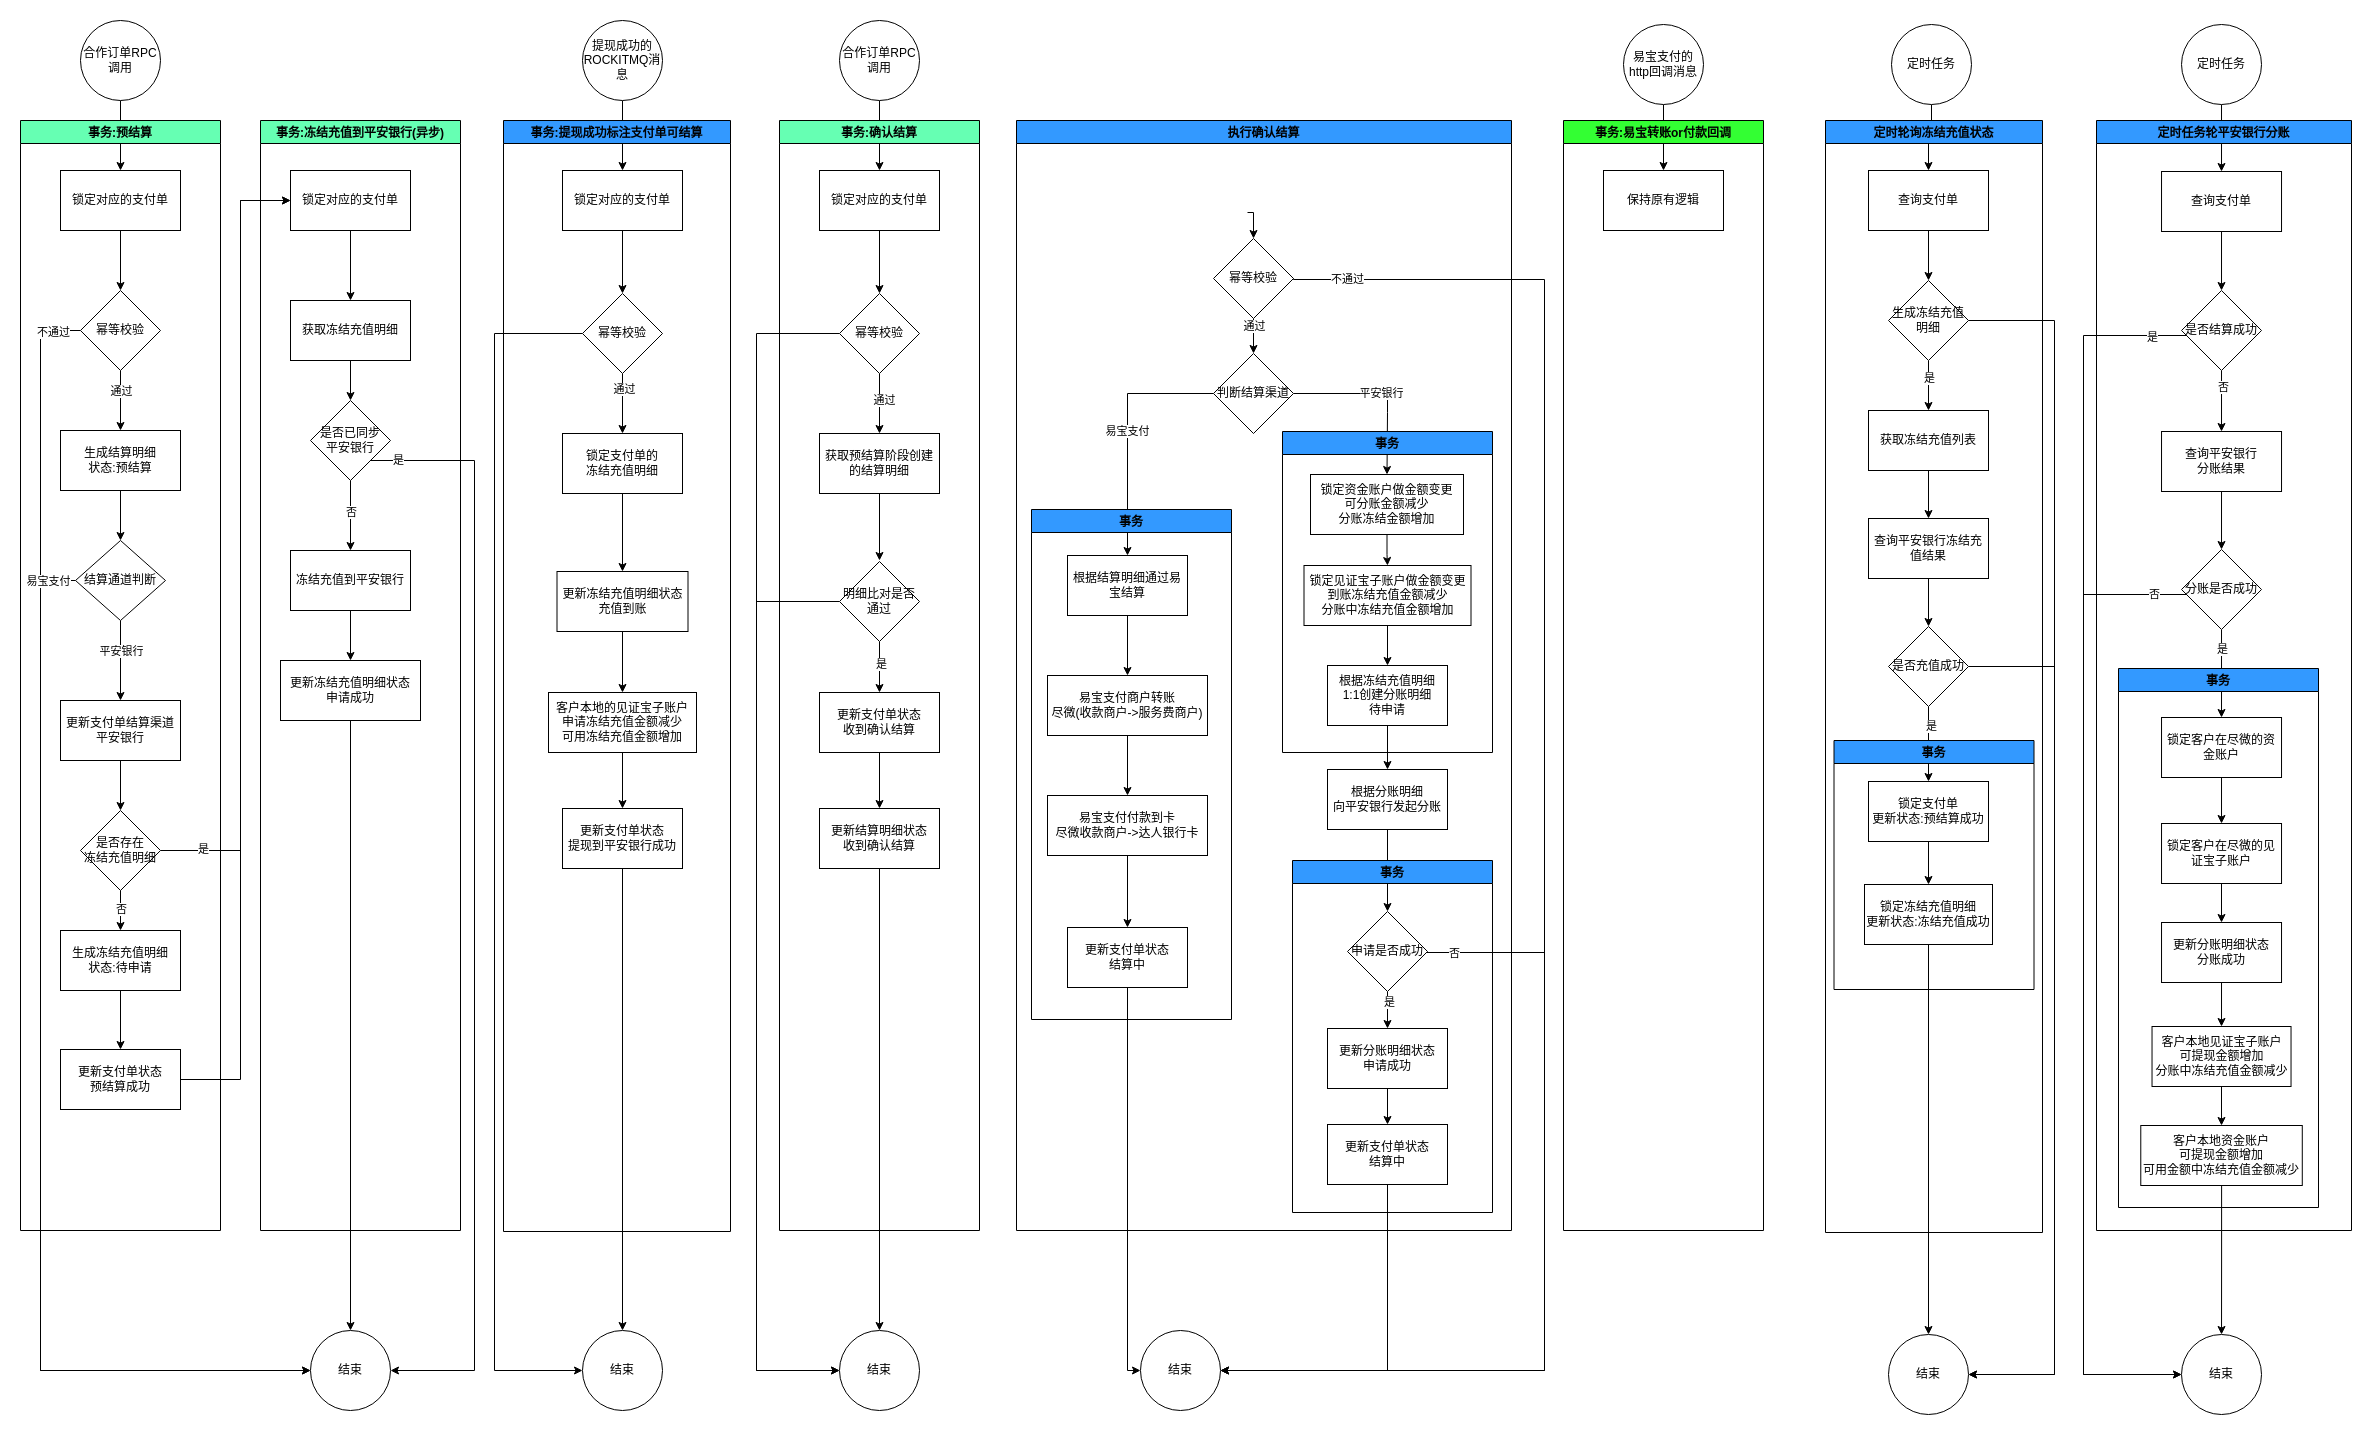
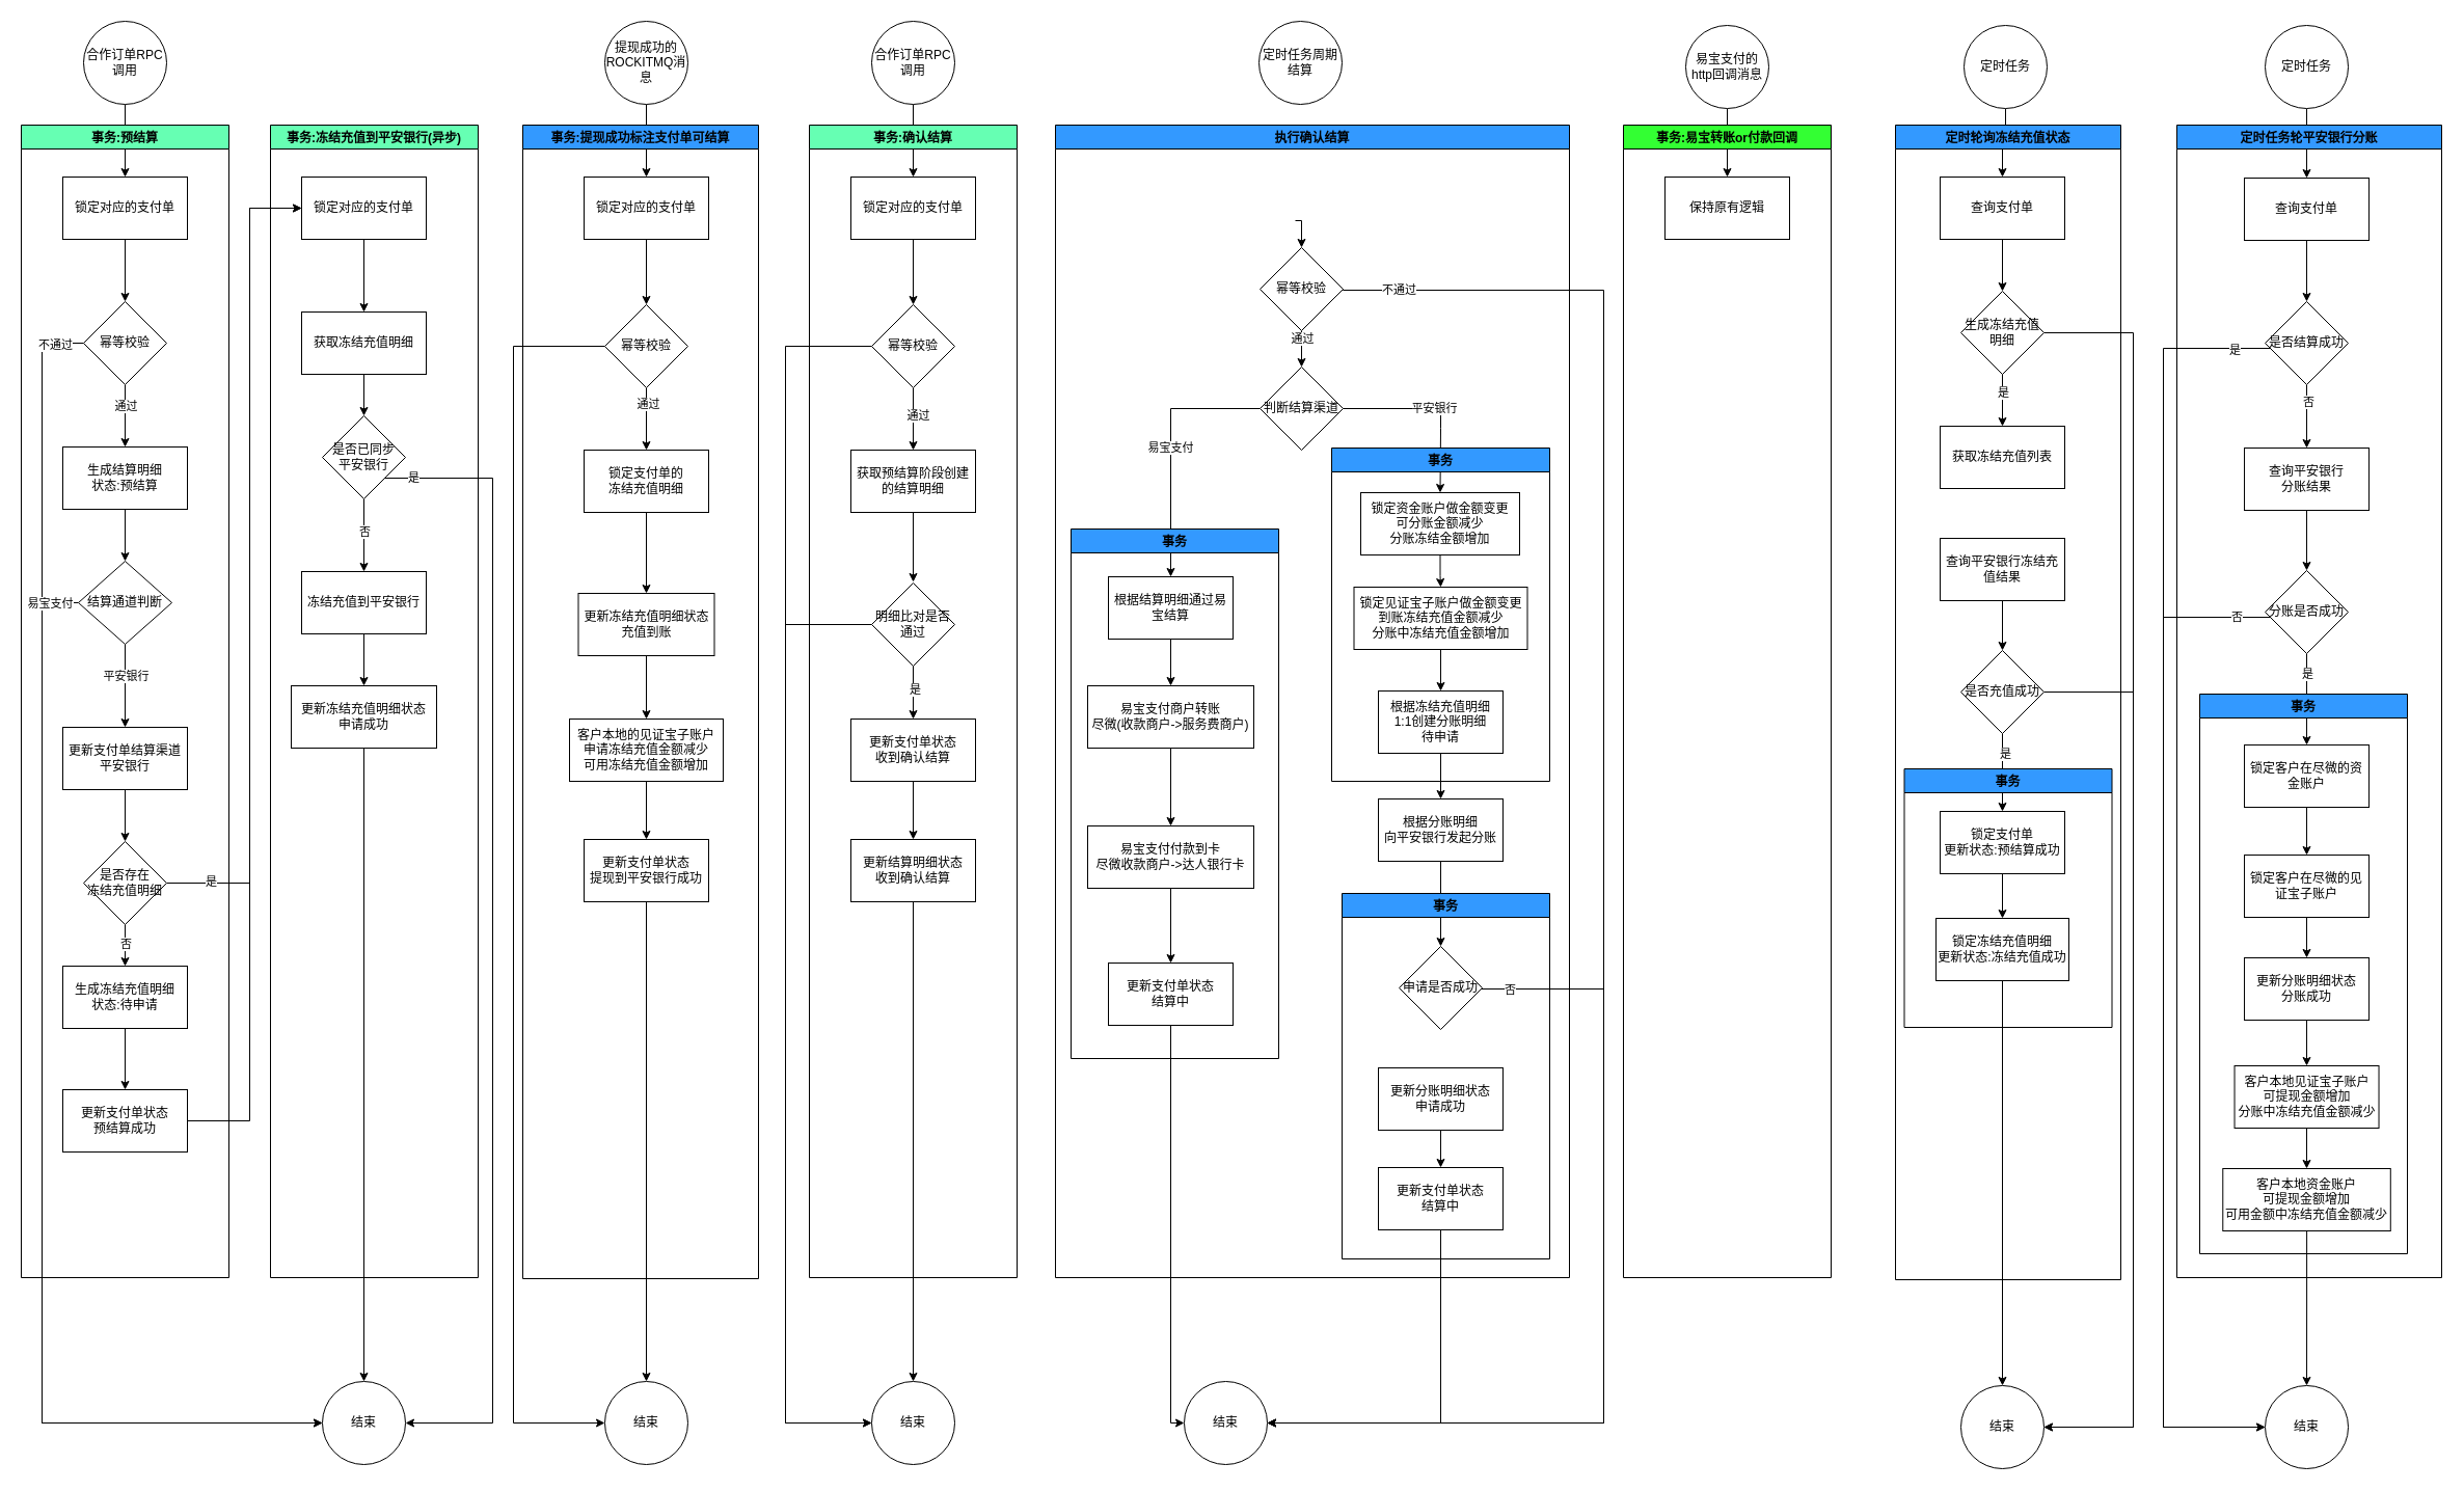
+ <mxCell id="49" value="定时任务周期结算" style="ellipse;whiteSpace=wrap;html=1;aspect=fixed;" vertex="1" parent="1"><mxGeometry x="1212" y="20" width="80" height="80" as="geometry" /></mxCell>
- <mxCell id="164" style="edgeStyle=orthogonalEdgeStyle;rounded=0;orthogonalLoop=1;jettySize=auto;html=1;entryX=0.5;entryY=0;entryDx=0;entryDy=0;" edge="1" parent="1" source="165" target="167"><mxGeometry relative="1" as="geometry" /></mxCell>
- <mxCell id="60" value="易宝支付商户转账&lt;br&gt;尽微(收款商户-&amp;gt;服务费商户)" style="rounded=0;whiteSpace=wrap;html=1;fillColor=#FFFFFF;" vertex="1" parent="50"><mxGeometry x="31" y="555" width="160" height="60" as="geometry" /></mxCell>
+ <mxCell id="60" value="易宝支付商户转账&lt;br&gt;尽微(收款商户-&amp;gt;服务费商户)" style="rounded=0;whiteSpace=wrap;html=1;fillColor=#FFFFFF;" vertex="1" parent="50"><mxGeometry x="31" y="540" width="160" height="60" as="geometry" /></mxCell>
- <mxCell id="79" style="edgeStyle=orthogonalEdgeStyle;rounded=0;orthogonalLoop=1;jettySize=auto;html=1;entryX=0.5;entryY=0;entryDx=0;entryDy=0;" edge="1" parent="75" source="81" target="78"><mxGeometry relative="1" as="geometry" /></mxCell>
- <mxCell id="80" value="是" style="edgeLabel;html=1;align=center;verticalAlign=middle;resizable=0;points=[];" vertex="1" connectable="0" parent="79"><mxGeometry x="-0.515" y="1" relative="1" as="geometry"><mxPoint as="offset" /></mxGeometry></mxCell>
